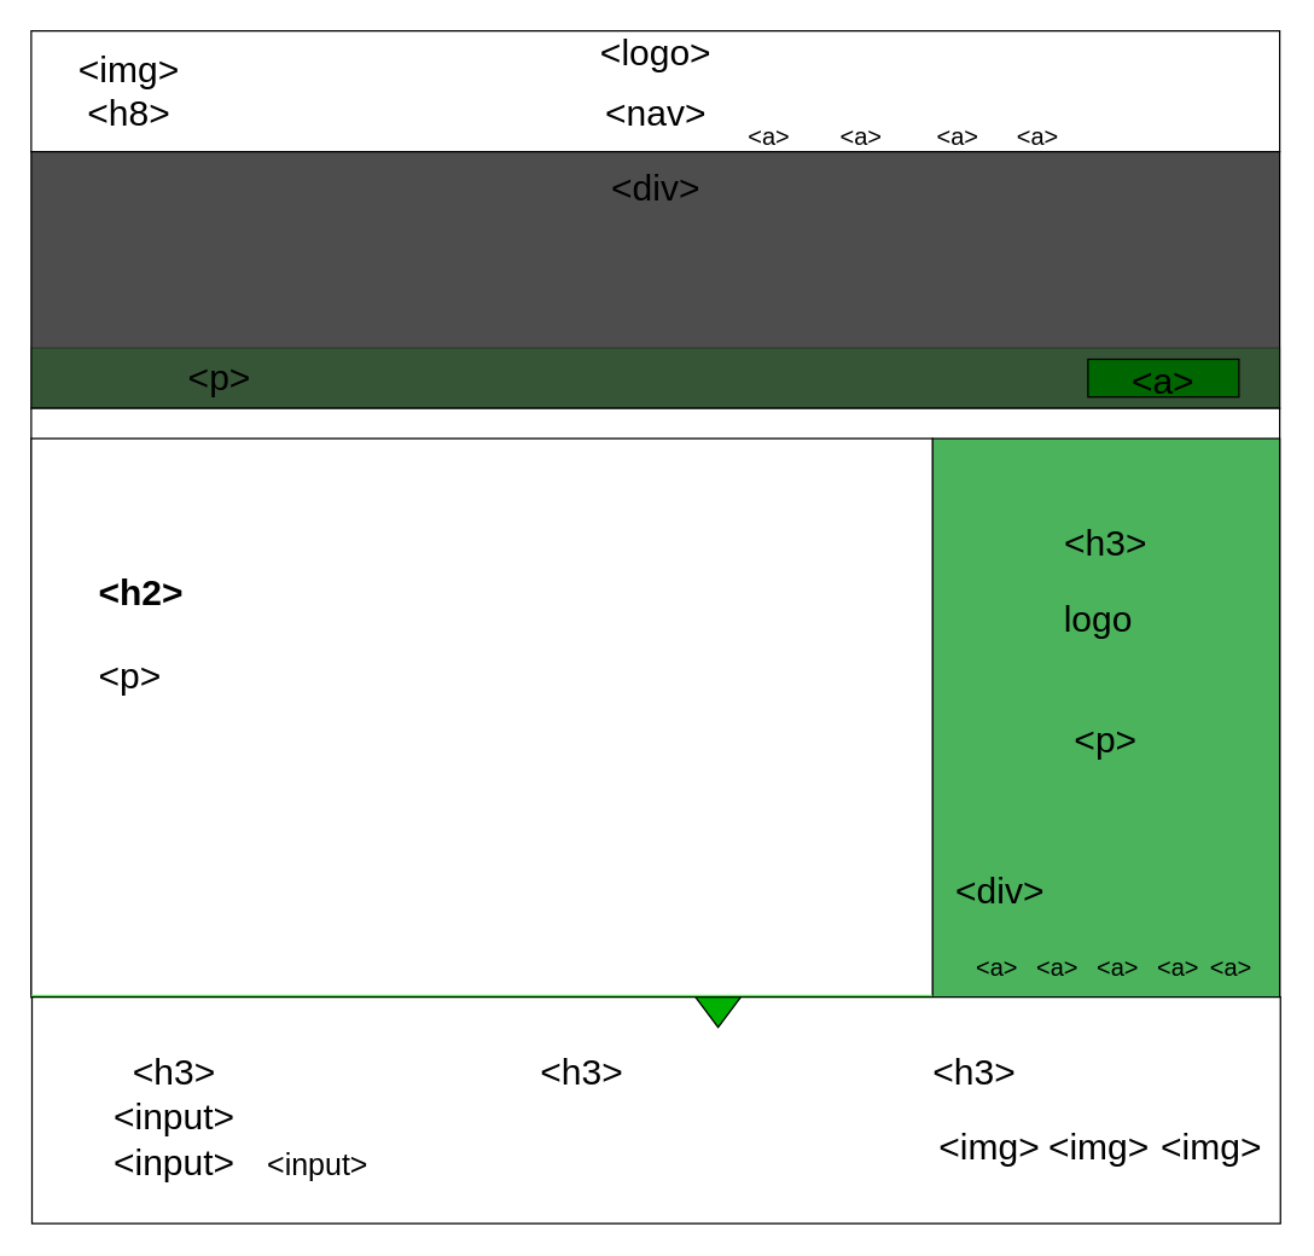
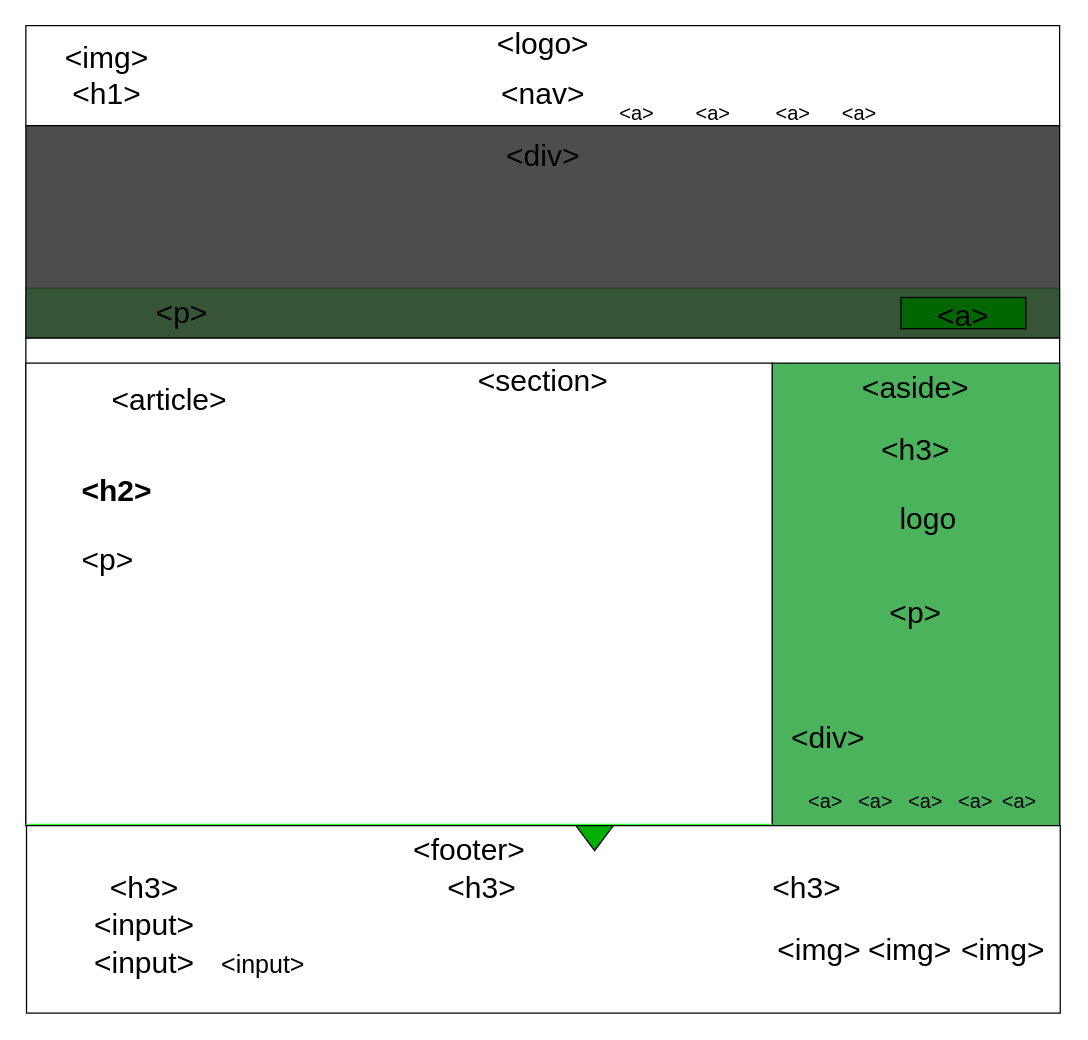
- <mxCell id="12" value="&lt;font style=&quot;font-size: 24px&quot;&gt;&amp;lt;img&amp;gt; &amp;lt;h8&amp;gt;&lt;/font&gt;" style="text;html=1;strokeColor=none;fillColor=none;align=center;verticalAlign=middle;whiteSpace=wrap;rounded=0;glass=0;fontSize=16;" vertex="1" parent="1"><mxGeometry x="50" y="45" width="70" height="30" as="geometry" /></mxCell>
+ <mxCell id="12" value="&lt;font style=&quot;font-size: 24px&quot;&gt;&amp;lt;img&amp;gt; &amp;lt;h1&amp;gt;&lt;/font&gt;" style="text;html=1;strokeColor=none;fillColor=none;align=center;verticalAlign=middle;whiteSpace=wrap;rounded=0;glass=0;fontSize=16;" vertex="1" parent="1"><mxGeometry x="50" y="45" width="70" height="30" as="geometry" /></mxCell>
+ <mxCell id="17" value="&lt;font style=&quot;font-size: 24px&quot;&gt;&amp;lt;section&amp;gt;&lt;/font&gt;" style="text;html=1;strokeColor=none;fillColor=none;align=center;verticalAlign=middle;whiteSpace=wrap;rounded=0;glass=0;fontSize=16;" vertex="1" parent="1"><mxGeometry x="389" y="290" width="90" height="30" as="geometry" /></mxCell>
+ <mxCell id="14" value="&lt;font style=&quot;font-size: 24px&quot;&gt;&amp;lt;aside&amp;gt;&lt;/font&gt;" style="text;html=1;strokeColor=none;fillColor=none;align=center;verticalAlign=middle;whiteSpace=wrap;rounded=0;glass=0;fontSize=16;" vertex="1" parent="1"><mxGeometry x="697" y="300" width="70" height="20" as="geometry" /></mxCell>
+ <mxCell id="16" value="&lt;font style=&quot;font-size: 24px&quot;&gt;&amp;lt;article&amp;gt;&lt;/font&gt;" style="text;html=1;strokeColor=none;fillColor=none;align=center;verticalAlign=middle;whiteSpace=wrap;rounded=0;glass=0;fontSize=16;" vertex="1" parent="1"><mxGeometry x="90" y="310" width="90" height="20" as="geometry" /></mxCell>
- <mxCell id="20" value="&lt;font style=&quot;font-size: 24px&quot;&gt;logo&lt;/font&gt;" style="text;html=1;strokeColor=none;fillColor=none;align=center;verticalAlign=middle;whiteSpace=wrap;rounded=0;glass=0;fontSize=16;" vertex="1" parent="1"><mxGeometry x="697" y="390" width="60" height="40" as="geometry" /></mxCell>
+ <mxCell id="20" value="&lt;font style=&quot;font-size: 24px&quot;&gt;logo&lt;/font&gt;" style="text;html=1;strokeColor=none;fillColor=none;align=center;verticalAlign=middle;whiteSpace=wrap;rounded=0;glass=0;fontSize=16;" vertex="1" parent="1"><mxGeometry x="712" y="395" width="60" height="40" as="geometry" /></mxCell>
+ <mxCell id="38" value="&lt;span style=&quot;font-size: 24px&quot;&gt;&amp;lt;footer&amp;gt;&lt;/span&gt;" style="text;html=1;strokeColor=none;fillColor=none;align=center;verticalAlign=middle;whiteSpace=wrap;rounded=0;glass=0;fontSize=16;" vertex="1" parent="1"><mxGeometry x="300" y="670" width="150" height="20" as="geometry" /></mxCell>
